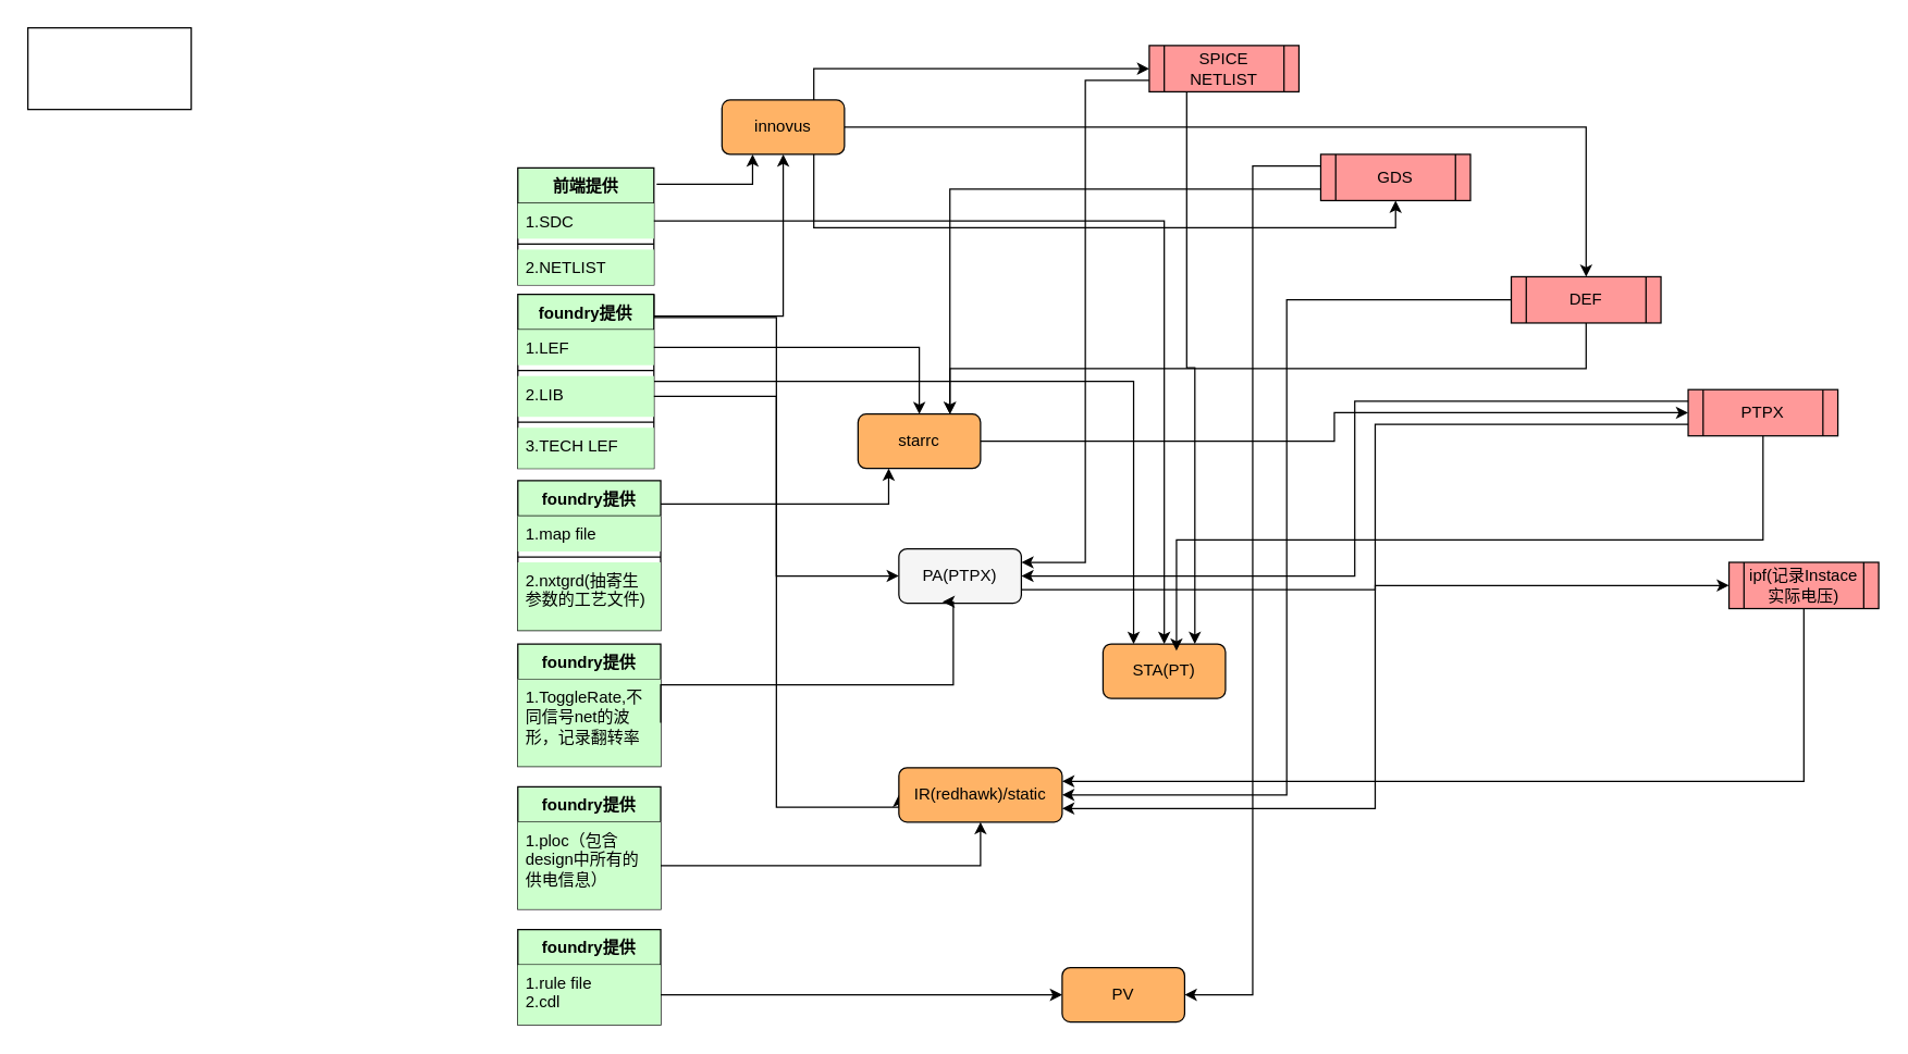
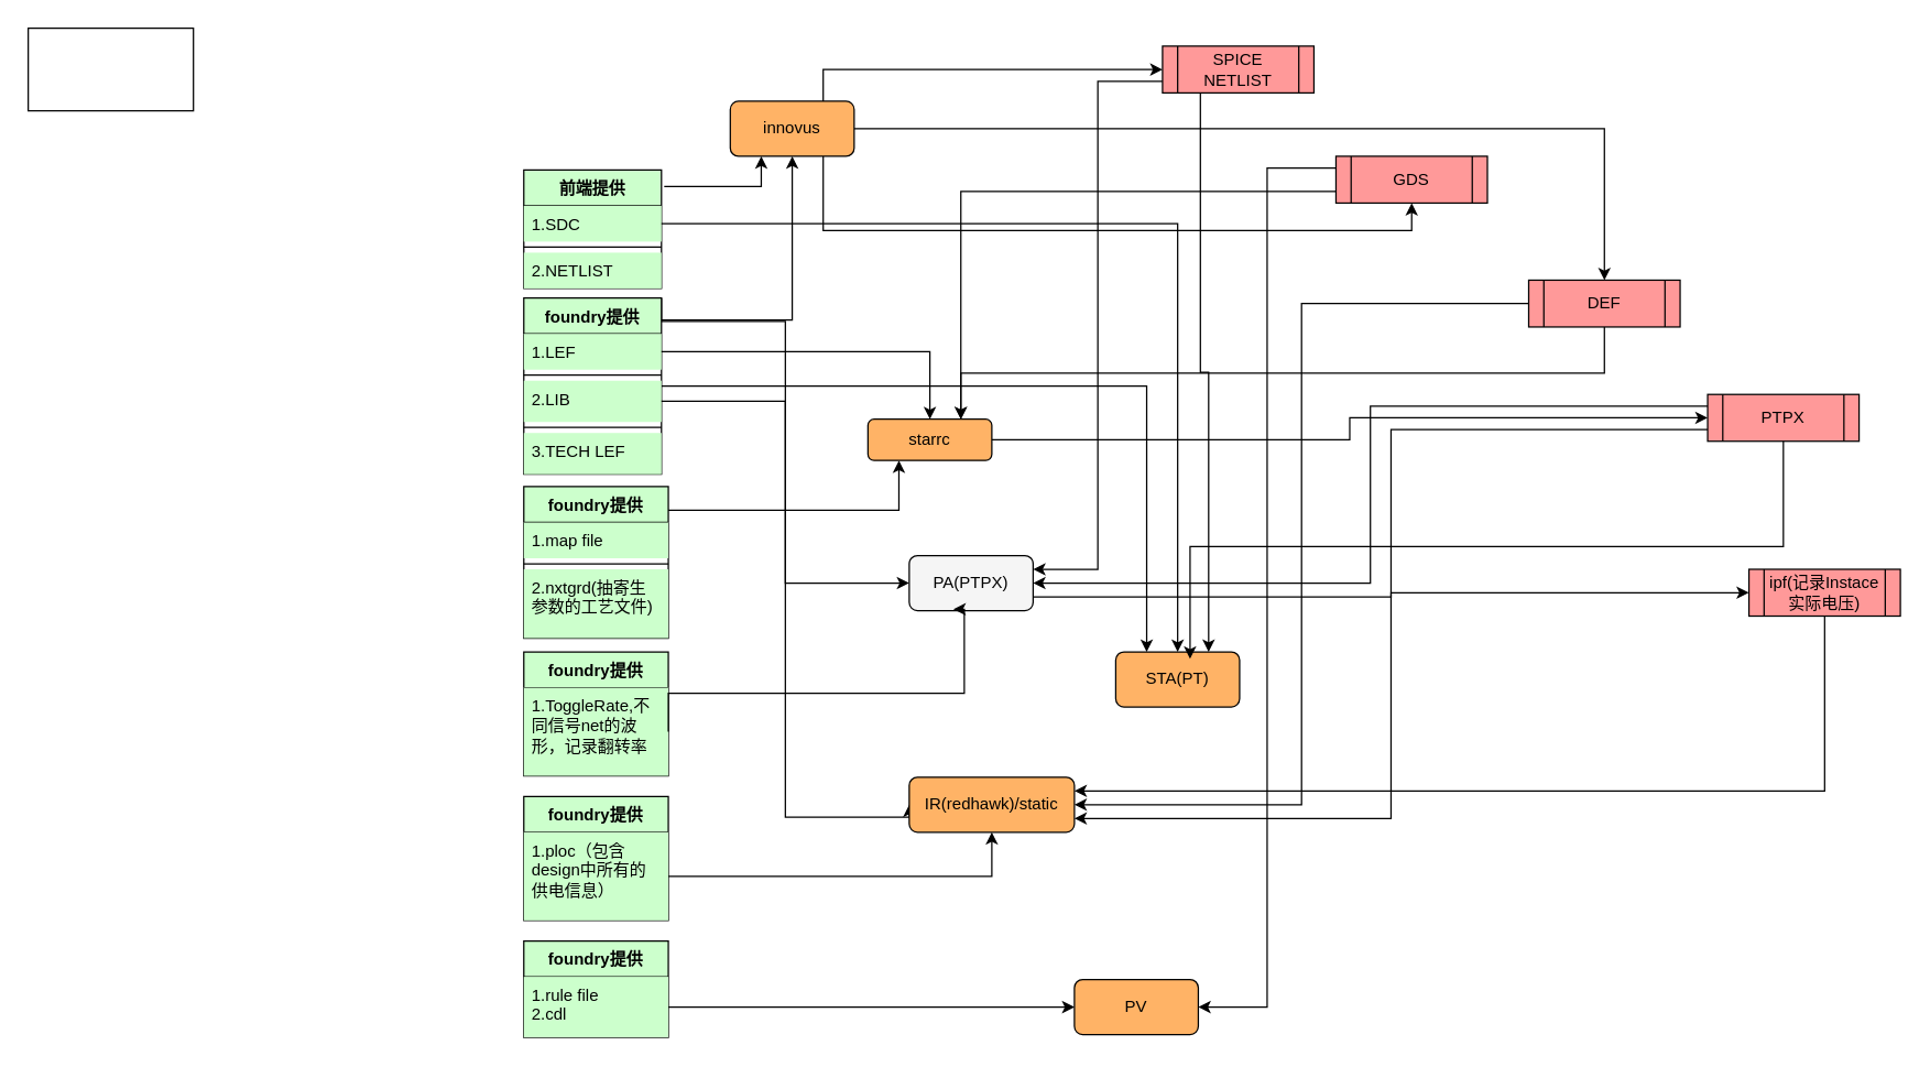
- <mxCell id="54" value="starrc" style="rounded=1;whiteSpace=wrap;html=1;fillColor=#FFB366;" vertex="1" parent="1"><mxGeometry x="630" y="304" width="90" height="40" as="geometry" /></mxCell>
+ <mxCell id="54" value="starrc" style="rounded=1;whiteSpace=wrap;html=1;fillColor=#FFB366;" vertex="1" parent="1"><mxGeometry x="630" y="304" width="90" height="30" as="geometry" /></mxCell>
